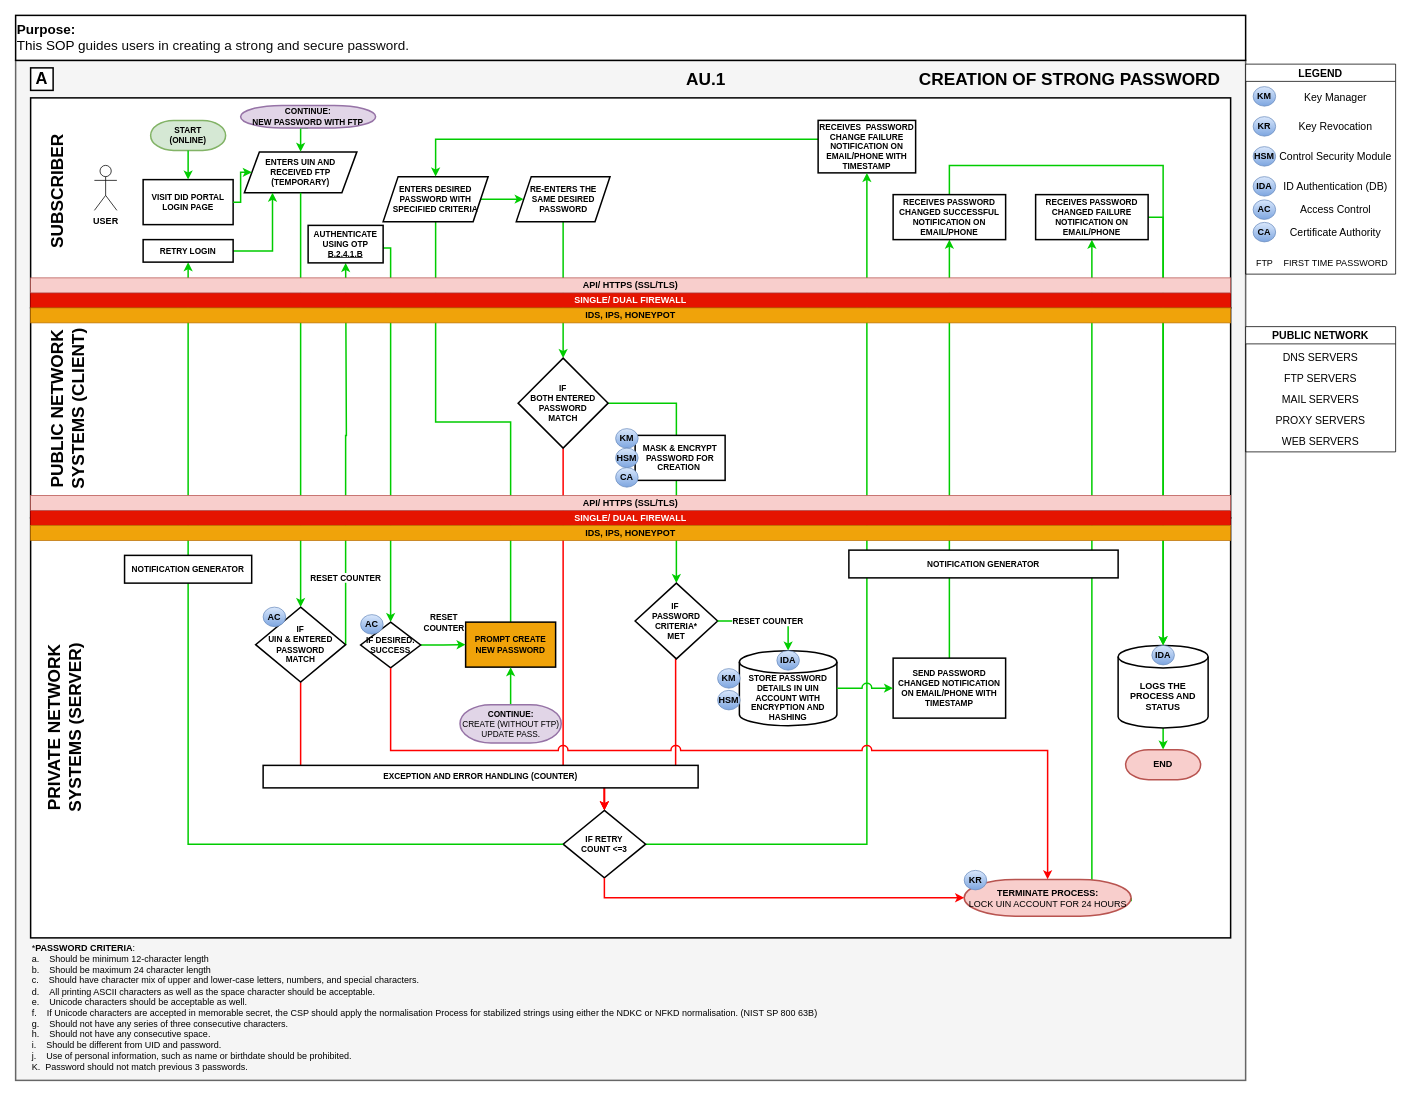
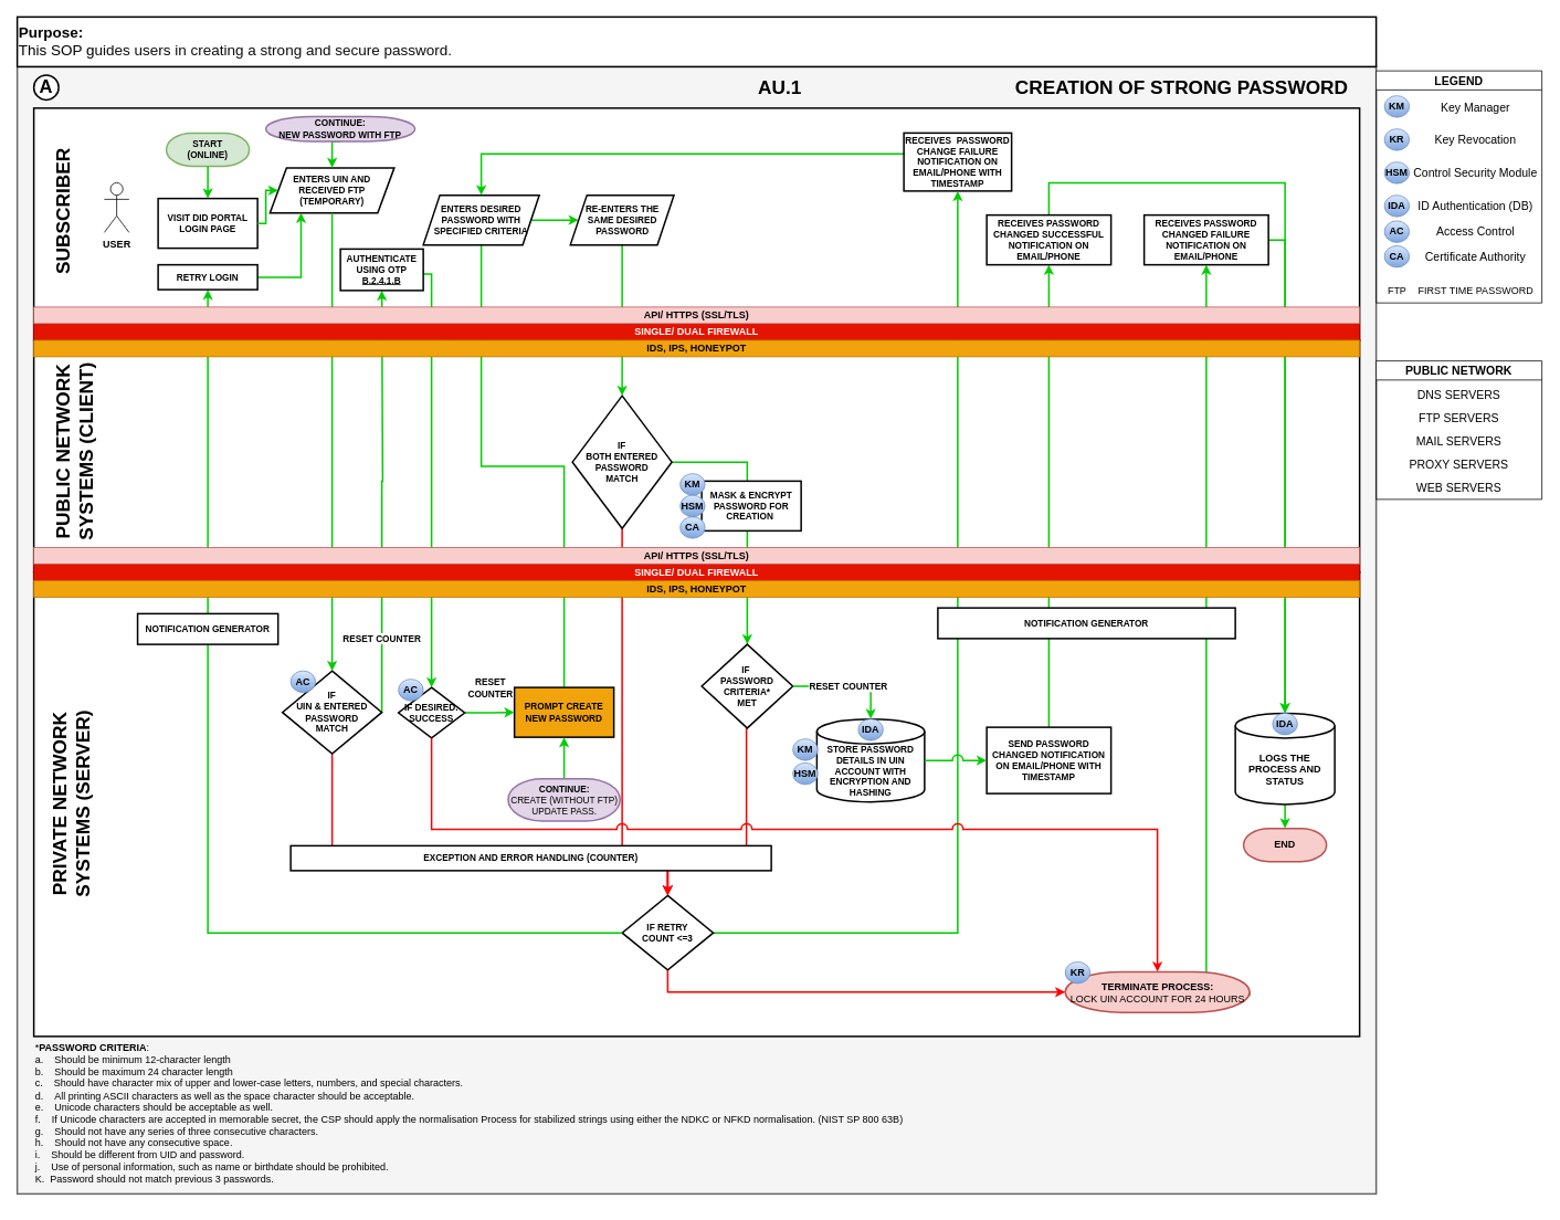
- <mxCell id="27" value="A" style="whiteSpace=wrap;html=1;aspect=fixed;strokeWidth=2;fontStyle=1;fontSize=22;direction=south;rounded=0;" parent="1" vertex="1"><mxGeometry x="40" y="90" width="30" height="30" as="geometry" /></mxCell>
+ <mxCell id="27" value="A" style="ellipse;whiteSpace=wrap;html=1;aspect=fixed;strokeWidth=2;fontStyle=1;fontSize=22;direction=south;" parent="1" vertex="1"><mxGeometry x="40" y="90" width="30" height="30" as="geometry" /></mxCell>
- <mxCell id="32" value="IF &lt;br style=&quot;font-size: 11px;&quot;&gt;BOTH ENTERED PASSWORD &lt;br style=&quot;font-size: 11px;&quot;&gt;MATCH" style="rhombus;whiteSpace=wrap;html=1;fontStyle=1;strokeWidth=2;fontSize=11;" parent="1" vertex="1"><mxGeometry x="690" y="477" width="120" height="120" as="geometry" /></mxCell>
+ <mxCell id="32" value="IF &lt;br style=&quot;font-size: 11px;&quot;&gt;BOTH ENTERED PASSWORD &lt;br style=&quot;font-size: 11px;&quot;&gt;MATCH" style="rhombus;whiteSpace=wrap;html=1;fontStyle=1;strokeWidth=2;fontSize=11;" parent="1" vertex="1"><mxGeometry x="690" y="477" width="120" height="160" as="geometry" /></mxCell>
